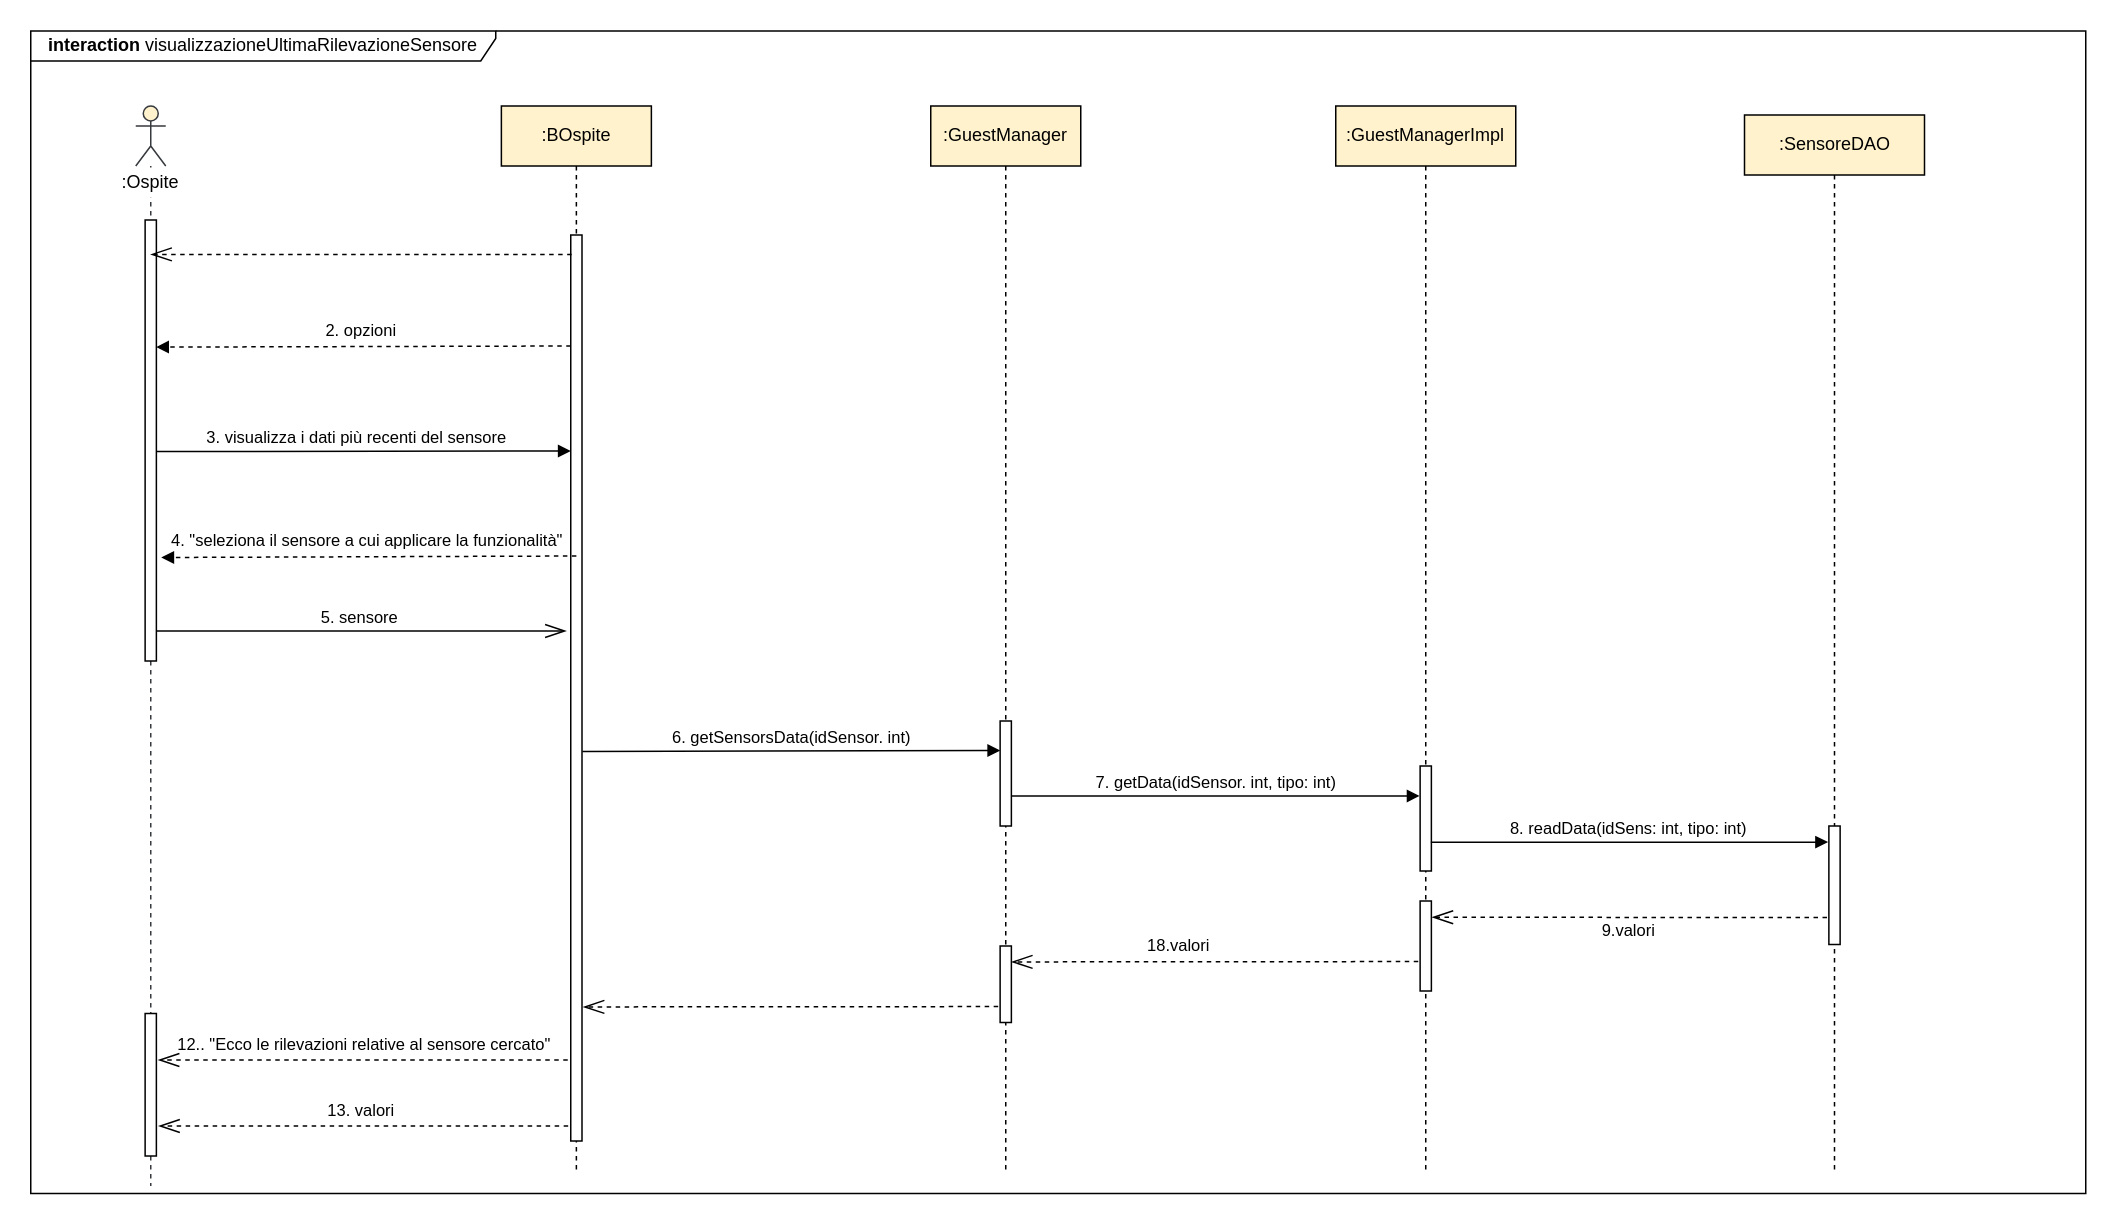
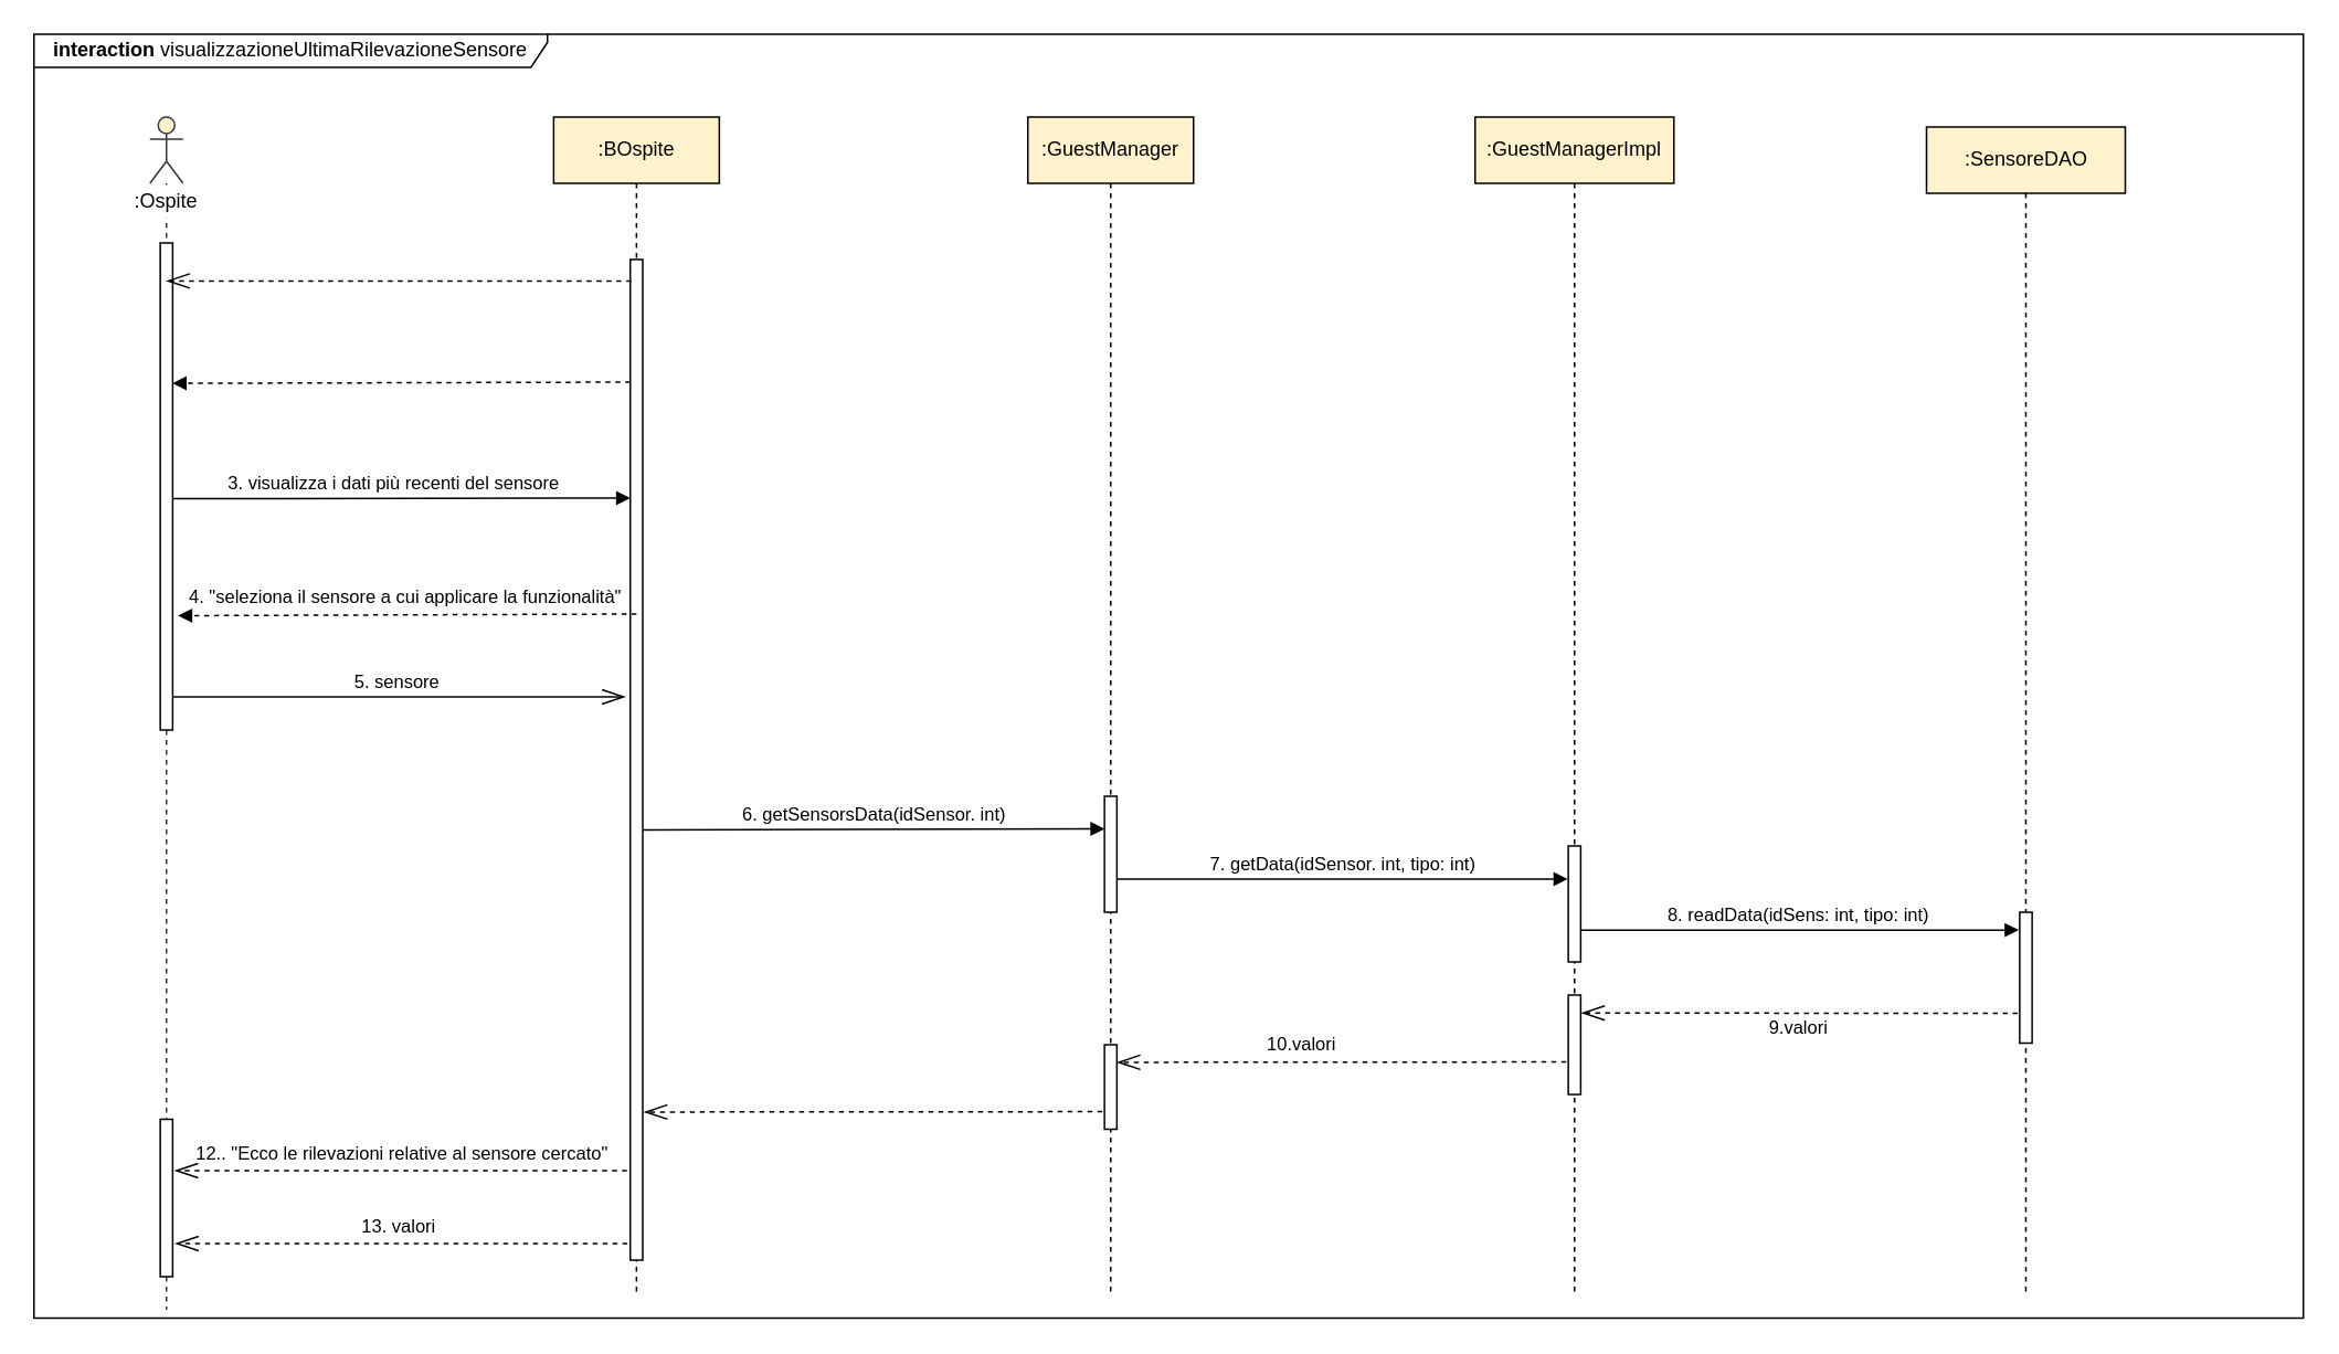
- <mxCell id="32" value="&lt;font style=&quot;font-size: 11px&quot;&gt;2. opzioni&lt;/font&gt;" style="text;html=1;align=center;verticalAlign=middle;resizable=0;points=[];autosize=1;" parent="1" vertex="1"><mxGeometry x="210" y="210" width="60" height="20" as="geometry" /></mxCell>
- <mxCell id="23" value="&lt;span style=&quot;font-size: 11px&quot;&gt;18.valori&lt;/span&gt;" style="text;html=1;align=center;verticalAlign=middle;resizable=0;points=[];autosize=1;" parent="1" vertex="1"><mxGeometry x="755" y="620" width="60" height="20" as="geometry" /></mxCell>
+ <mxCell id="23" value="&lt;span style=&quot;font-size: 11px&quot;&gt;10.valori&lt;/span&gt;" style="text;html=1;align=center;verticalAlign=middle;resizable=0;points=[];autosize=1;" parent="1" vertex="1"><mxGeometry x="755" y="620" width="60" height="20" as="geometry" /></mxCell>
